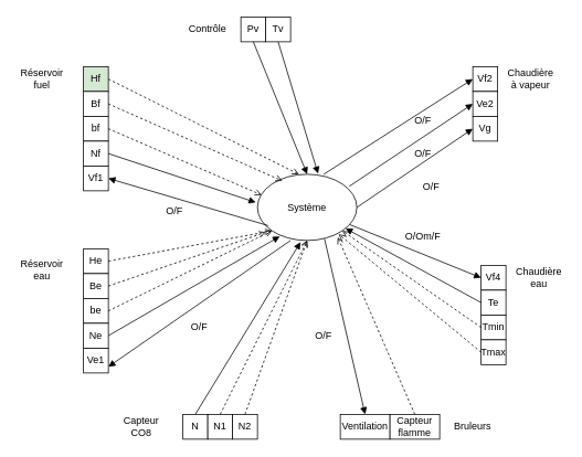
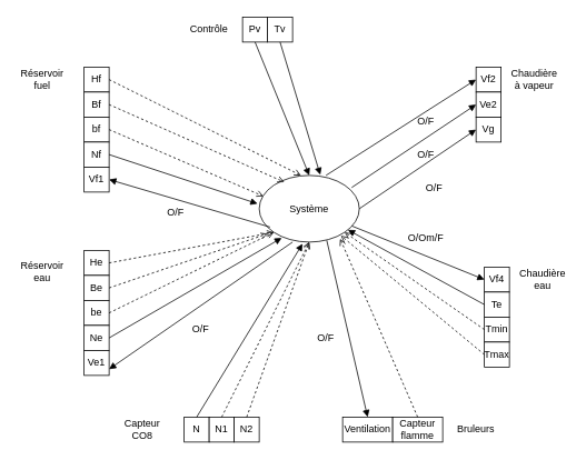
- <mxCell id="7" value="Hf" style="rounded=0;whiteSpace=wrap;html=1;fillColor=#d5e8d4;" vertex="1" parent="1"><mxGeometry x="100" y="80" width="30" height="30" as="geometry" /></mxCell>
+ <mxCell id="7" value="Hf" style="rounded=0;whiteSpace=wrap;html=1;" vertex="1" parent="1"><mxGeometry x="100" y="80" width="30" height="30" as="geometry" /></mxCell>
